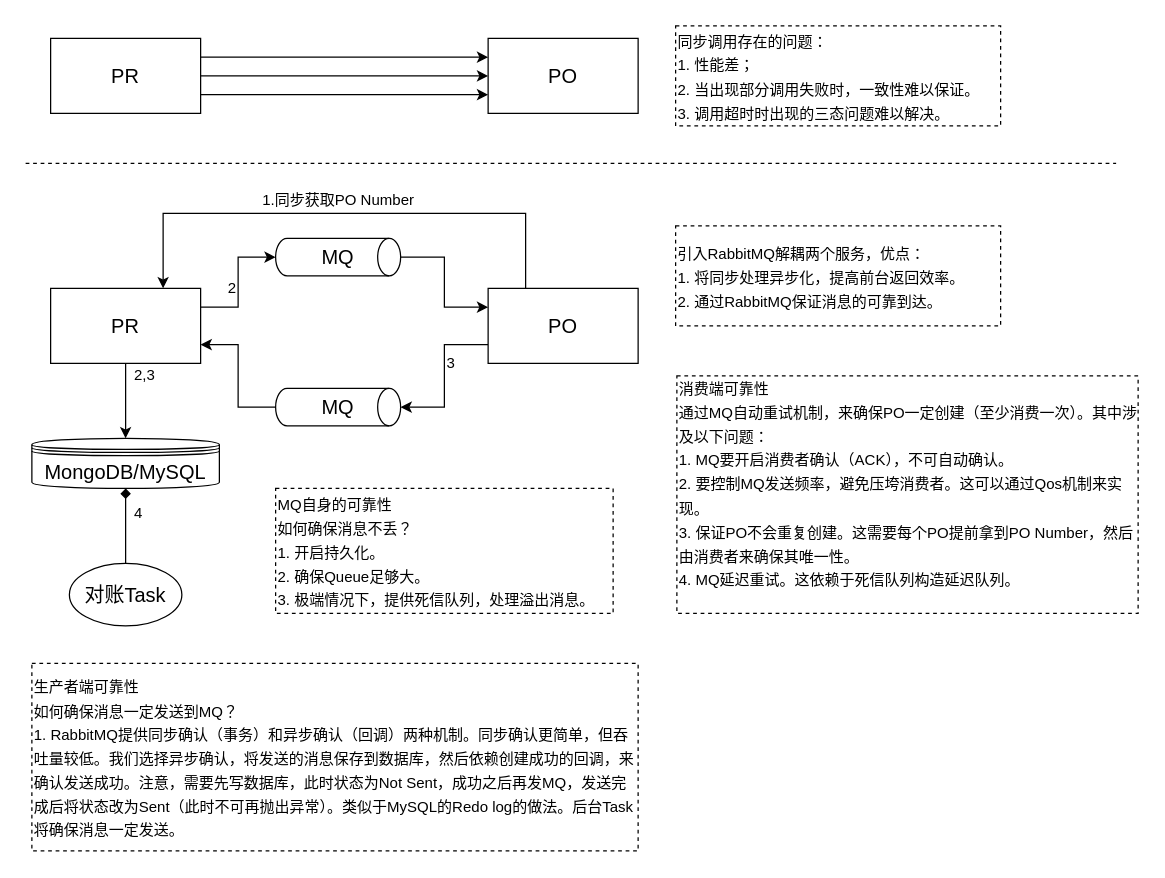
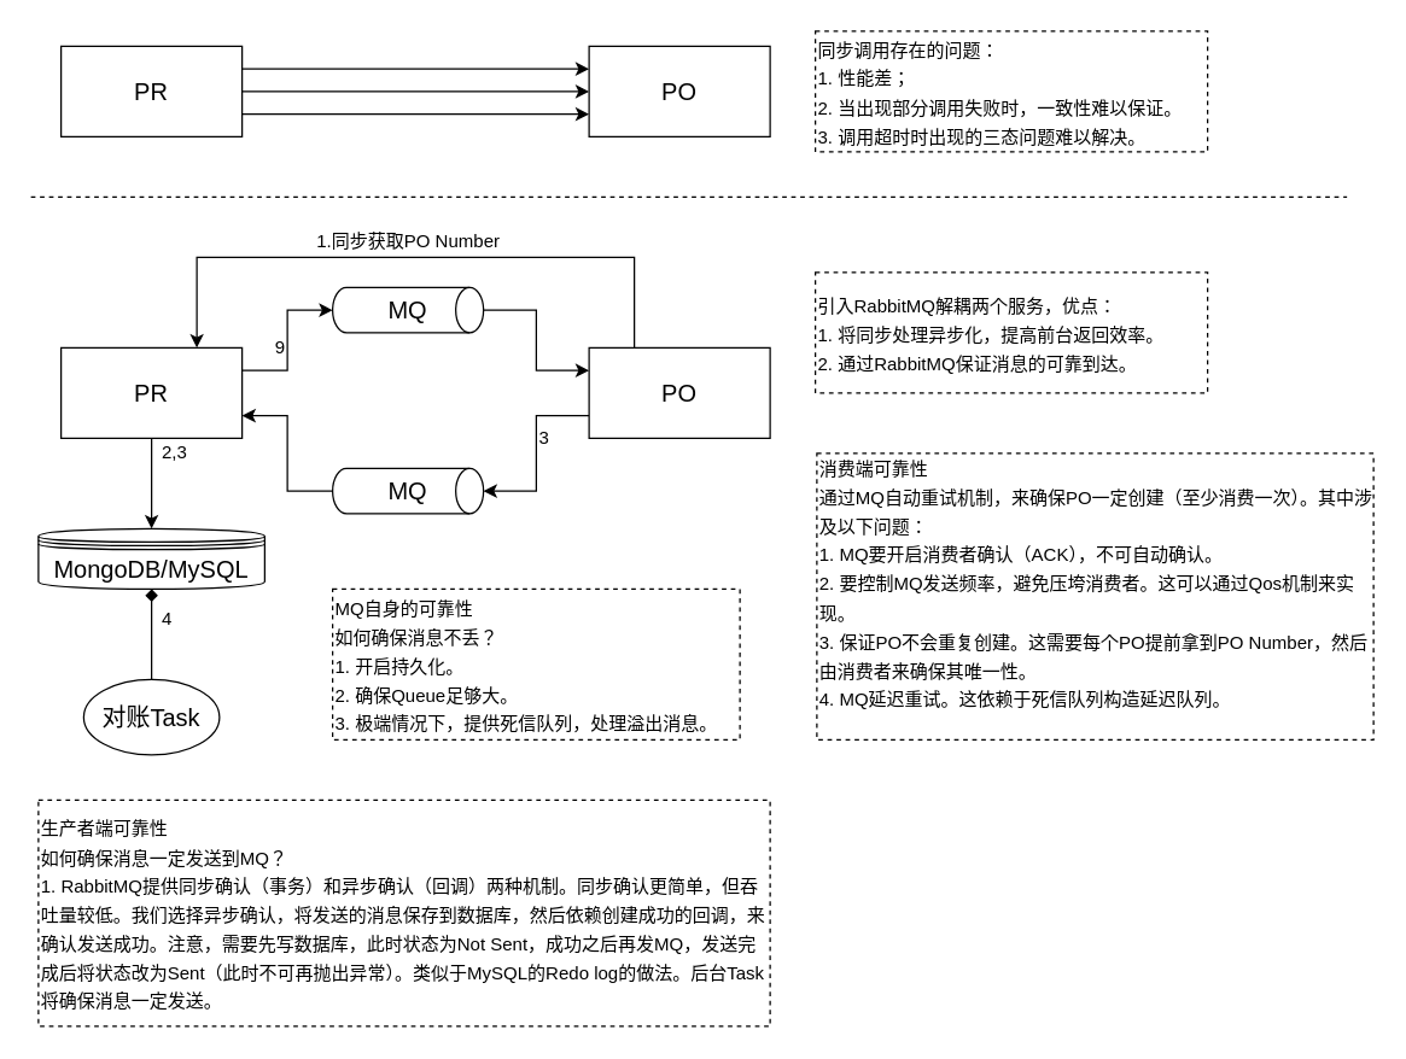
- <mxCell id="23" value="2" style="text;html=1;align=center;verticalAlign=middle;resizable=0;points=[];autosize=1;fontSize=12;" vertex="1" parent="1"><mxGeometry x="175" y="220" width="20" height="20" as="geometry" /></mxCell>
+ <mxCell id="23" value="9" style="text;html=1;align=center;verticalAlign=middle;resizable=0;points=[];autosize=1;fontSize=12;" vertex="1" parent="1"><mxGeometry x="175" y="220" width="20" height="20" as="geometry" /></mxCell>
